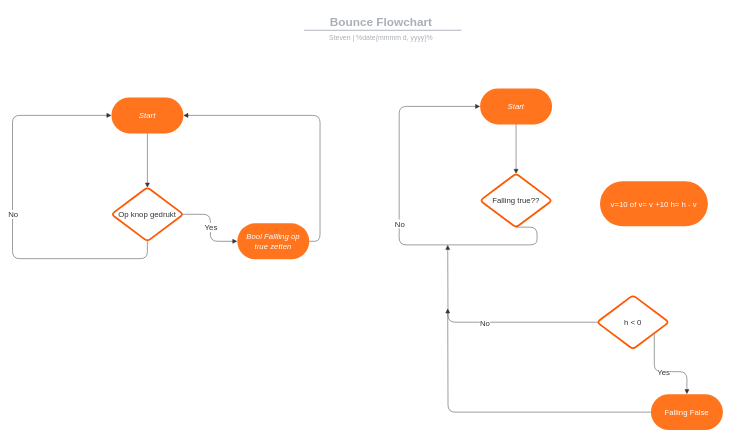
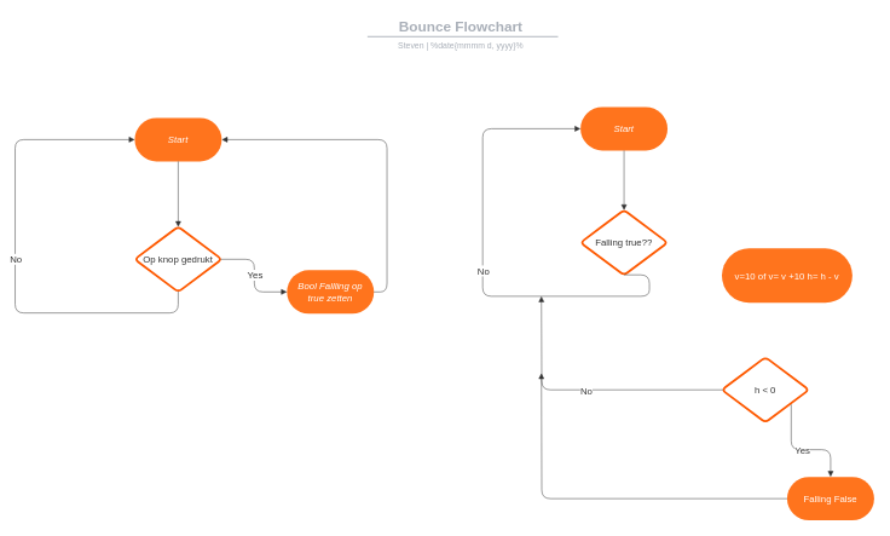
- <mxCell id="20" value="v=10 of v= v +10 h= h - v" style="html=1;overflow=block;blockSpacing=1;whiteSpace=wrap;rounded=1;arcSize=50;fontSize=13;fontColor=#ffffff;align=center;spacing=3.8;strokeOpacity=0;fillOpacity=100;fillColor=#ff741d;strokeWidth=0.8;lucidId=fKTwAHj74cph;" vertex="1" parent="1"><mxGeometry x="1000" y="302" width="180" height="75" as="geometry" /></mxCell>
+ <mxCell id="20" value="v=10 of v= v +10 h= h - v" style="html=1;overflow=block;blockSpacing=1;whiteSpace=wrap;rounded=1;arcSize=50;fontSize=13;fontColor=#ffffff;align=center;spacing=3.8;strokeOpacity=0;fillOpacity=100;fillColor=#ff741d;strokeWidth=0.8;lucidId=fKTwAHj74cph;" vertex="1" parent="1"><mxGeometry x="995" y="342" width="180" height="75" as="geometry" /></mxCell>
